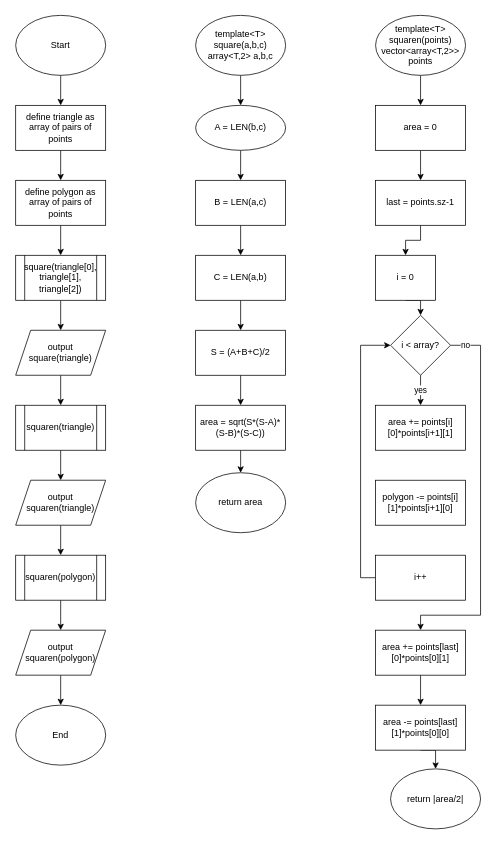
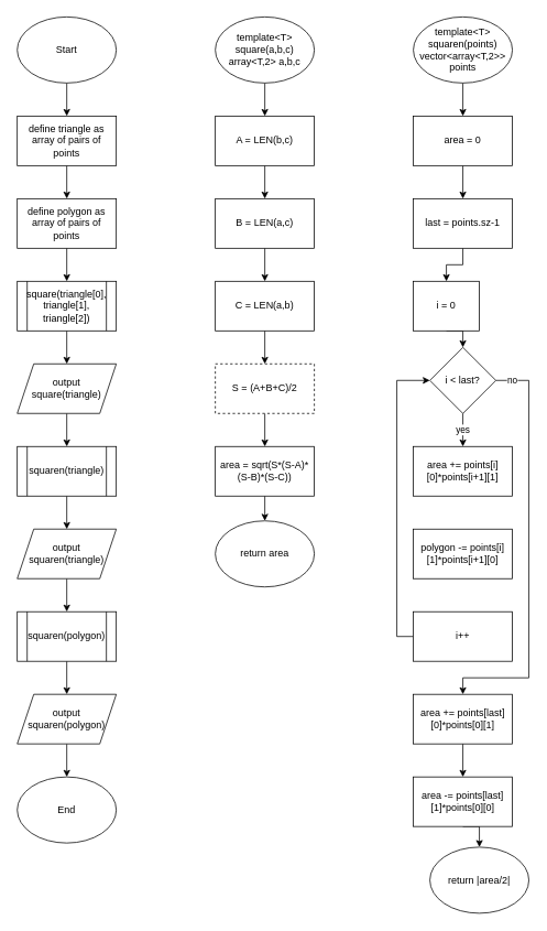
- <mxCell id="24" value="A = LEN(b,c)" style="ellipse;whiteSpace=wrap;html=1;" vertex="1" parent="1"><mxGeometry x="260" y="140" width="120" height="60" as="geometry" /></mxCell>
+ <mxCell id="24" value="A = LEN(b,c)" style="rounded=0;whiteSpace=wrap;html=1;" vertex="1" parent="1"><mxGeometry x="260" y="140" width="120" height="60" as="geometry" /></mxCell>
- <mxCell id="44" value="i &amp;lt; array?" style="rhombus;whiteSpace=wrap;html=1;" vertex="1" parent="1"><mxGeometry x="520" y="420" width="80" height="80" as="geometry" /></mxCell>
+ <mxCell id="44" value="i &amp;lt; last?" style="rhombus;whiteSpace=wrap;html=1;" vertex="1" parent="1"><mxGeometry x="520" y="420" width="80" height="80" as="geometry" /></mxCell>
- <mxCell id="30" value="S = (A+B+C)/2" style="rounded=0;whiteSpace=wrap;html=1;" vertex="1" parent="1"><mxGeometry x="260" y="440" width="120" height="60" as="geometry" /></mxCell>
+ <mxCell id="30" value="S = (A+B+C)/2" style="rounded=0;whiteSpace=wrap;html=1;dashed=1;" vertex="1" parent="1"><mxGeometry x="260" y="440" width="120" height="60" as="geometry" /></mxCell>
